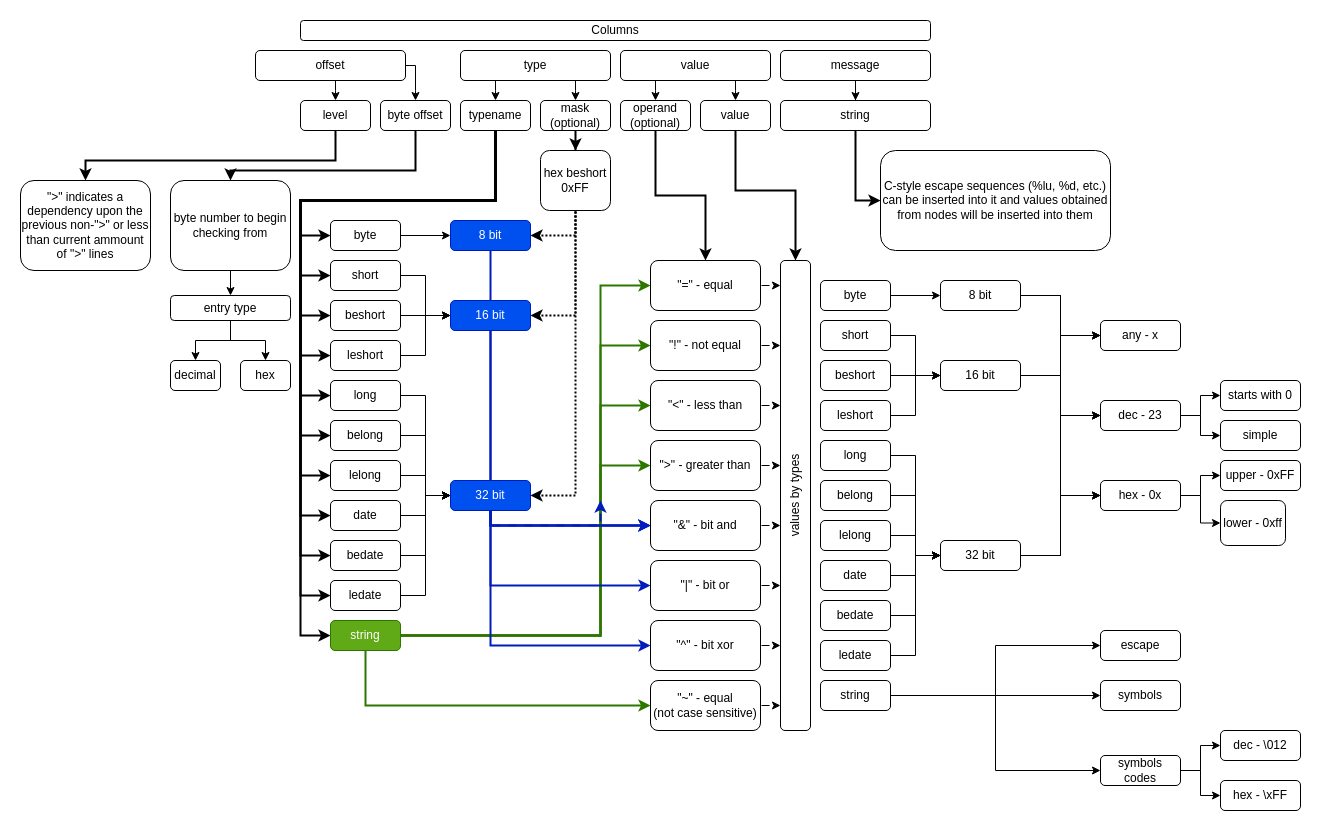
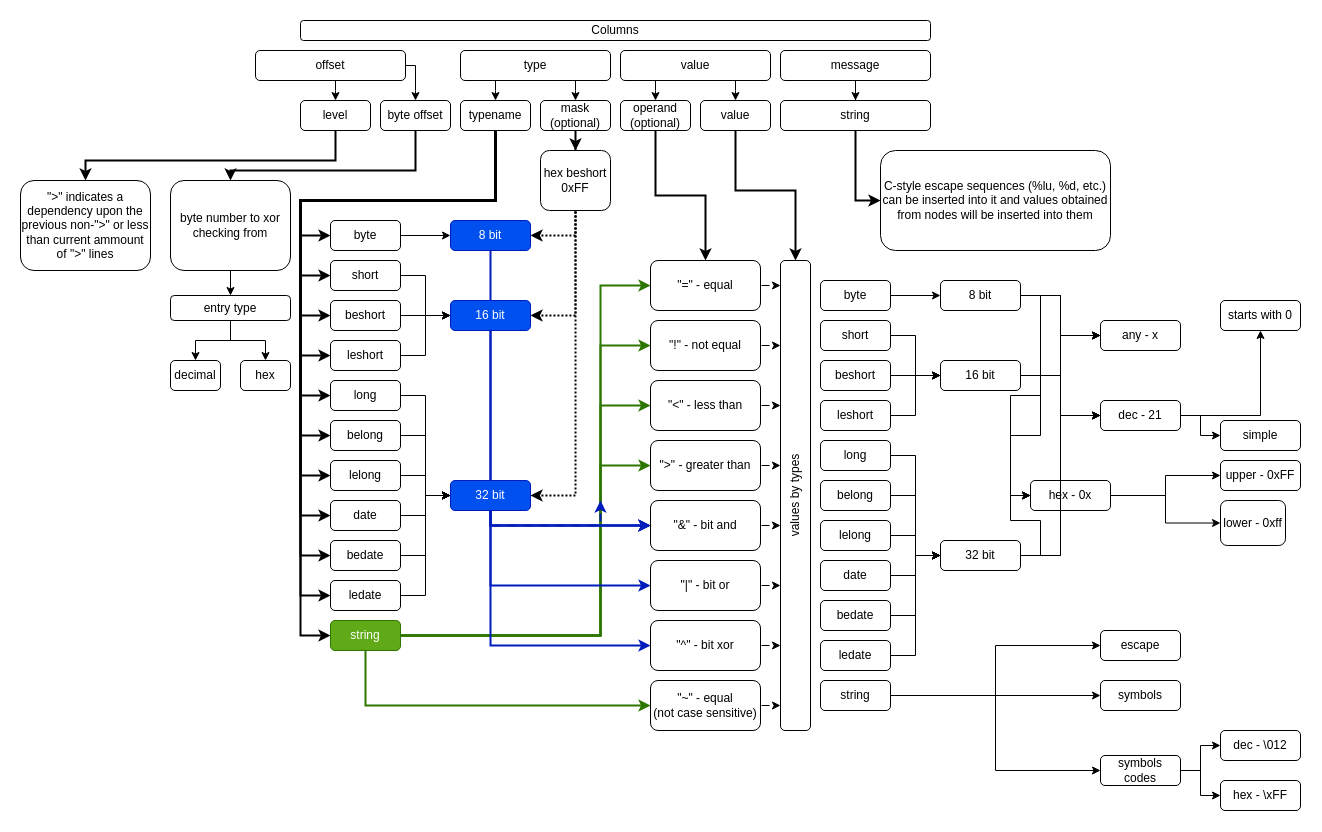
- <mxCell id="40" value="byte number to begin checking from" style="rounded=1;whiteSpace=wrap;html=1;" vertex="1" parent="1"><mxGeometry x="170" y="180" width="120" height="90" as="geometry" /></mxCell>
+ <mxCell id="40" value="byte number to xor checking from" style="rounded=1;whiteSpace=wrap;html=1;" vertex="1" parent="1"><mxGeometry x="170" y="180" width="120" height="90" as="geometry" /></mxCell>
- <mxCell id="134" value="starts with 0" style="rounded=1;whiteSpace=wrap;html=1;" vertex="1" parent="1"><mxGeometry x="1220" y="380" width="80" height="30" as="geometry" /></mxCell>
+ <mxCell id="134" value="starts with 0" style="rounded=1;whiteSpace=wrap;html=1;" vertex="1" parent="1"><mxGeometry x="1220" y="300" width="80" height="30" as="geometry" /></mxCell>
- <mxCell id="116" value="dec - 23" style="rounded=1;whiteSpace=wrap;html=1;" vertex="1" parent="1"><mxGeometry x="1100" y="400" width="80" height="30" as="geometry" /></mxCell>
+ <mxCell id="116" value="dec - 21" style="rounded=1;whiteSpace=wrap;html=1;" vertex="1" parent="1"><mxGeometry x="1100" y="400" width="80" height="30" as="geometry" /></mxCell>
- <mxCell id="119" value="hex - 0x" style="rounded=1;whiteSpace=wrap;html=1;" vertex="1" parent="1"><mxGeometry x="1100" y="480" width="80" height="30" as="geometry" /></mxCell>
+ <mxCell id="119" value="hex - 0x" style="rounded=1;whiteSpace=wrap;html=1;" vertex="1" parent="1"><mxGeometry x="1030" y="480" width="80" height="30" as="geometry" /></mxCell>
